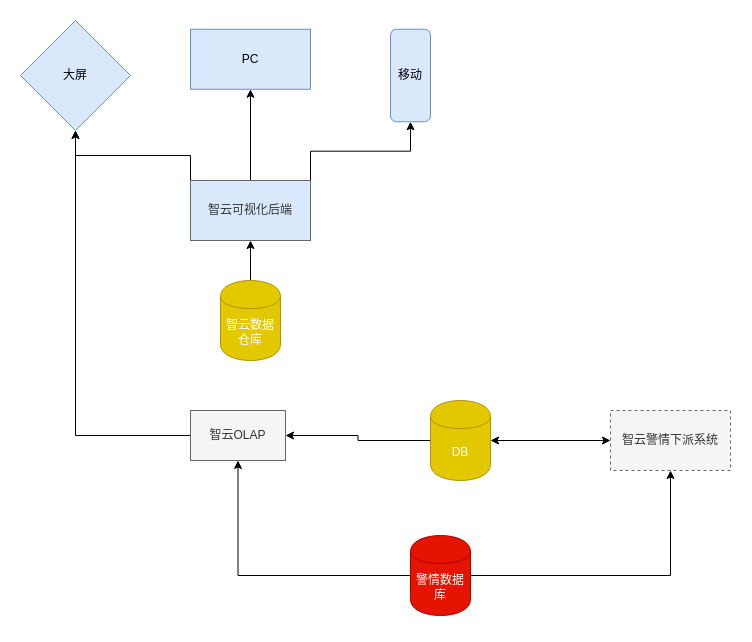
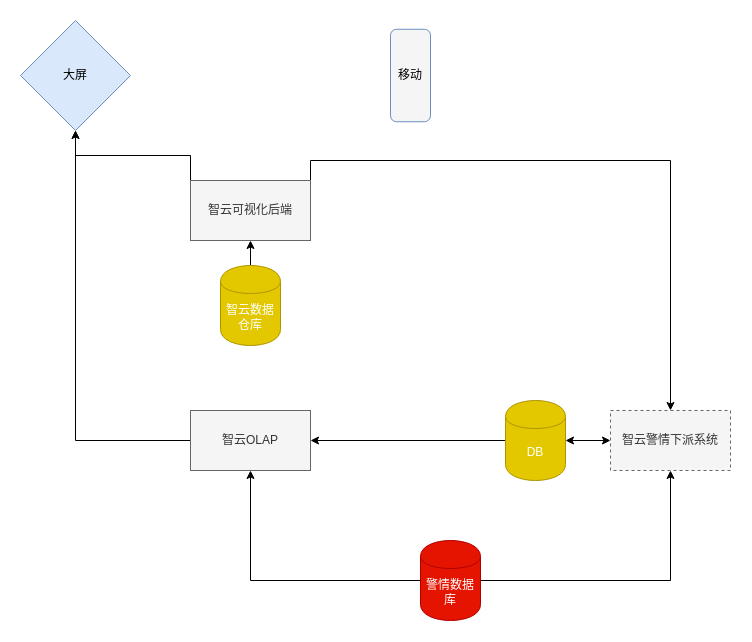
- <mxCell id="14" value="PC" style="rounded=0;whiteSpace=wrap;html=1;fillColor=#dae8fc;strokeColor=#6c8ebf;" vertex="1" parent="1"><mxGeometry x="190" y="28.75" width="120" height="60" as="geometry" /></mxCell>
- <mxCell id="15" value="移动" style="rounded=1;whiteSpace=wrap;html=1;rotation=0;fillColor=#dae8fc;strokeColor=#6c8ebf;" vertex="1" parent="1"><mxGeometry x="390" y="28.75" width="40" height="92.5" as="geometry" /></mxCell>
+ <mxCell id="15" value="移动" style="rounded=1;whiteSpace=wrap;html=1;rotation=0;fillColor=#f5f5f5;strokeColor=#6c8ebf;" vertex="1" parent="1"><mxGeometry x="390" y="28.75" width="40" height="92.5" as="geometry" /></mxCell>
- <mxCell id="10" style="edgeStyle=orthogonalEdgeStyle;rounded=0;orthogonalLoop=1;jettySize=auto;html=1;exitX=0.5;exitY=0;exitDx=0;exitDy=0;entryX=0.5;entryY=1;entryDx=0;entryDy=0;" edge="1" parent="1" source="12" target="14"><mxGeometry relative="1" as="geometry" /></mxCell>
- <mxCell id="11" style="edgeStyle=orthogonalEdgeStyle;rounded=0;orthogonalLoop=1;jettySize=auto;html=1;exitX=1;exitY=0;exitDx=0;exitDy=0;entryX=0.5;entryY=1;entryDx=0;entryDy=0;" edge="1" parent="1" source="12" target="15"><mxGeometry relative="1" as="geometry" /></mxCell>
+ <mxCell id="11" style="edgeStyle=orthogonalEdgeStyle;rounded=0;orthogonalLoop=1;jettySize=auto;html=1;exitX=1;exitY=0;exitDx=0;exitDy=0;" edge="1" parent="1" source="12" target="18"><mxGeometry relative="1" as="geometry" /></mxCell>
- <mxCell id="12" value="智云可视化后端" style="rounded=0;whiteSpace=wrap;html=1;fillColor=#dae8fc;strokeColor=#666666;fontColor=#333333;" vertex="1" parent="1"><mxGeometry x="190" y="180" width="120" height="60" as="geometry" /></mxCell>
+ <mxCell id="12" value="智云可视化后端" style="rounded=0;whiteSpace=wrap;html=1;fillColor=#f5f5f5;strokeColor=#666666;fontColor=#333333;" vertex="1" parent="1"><mxGeometry x="190" y="180" width="120" height="60" as="geometry" /></mxCell>
- <mxCell id="8" value="智云数据仓库" style="shape=cylinder;whiteSpace=wrap;html=1;boundedLbl=1;backgroundOutline=1;fillColor=#e3c800;strokeColor=#B09500;fontColor=#ffffff;" vertex="1" parent="1"><mxGeometry x="220" y="280" width="60" height="80" as="geometry" /></mxCell>
+ <mxCell id="8" value="智云数据仓库" style="shape=cylinder;whiteSpace=wrap;html=1;boundedLbl=1;backgroundOutline=1;fillColor=#e3c800;strokeColor=#B09500;fontColor=#ffffff;" vertex="1" parent="1"><mxGeometry x="220" y="265" width="60" height="80" as="geometry" /></mxCell>
- <mxCell id="3" value="智云OLAP" style="rounded=0;whiteSpace=wrap;html=1;fillColor=#f5f5f5;strokeColor=#666666;fontColor=#333333;" vertex="1" parent="1"><mxGeometry x="190" y="410" width="95" height="50" as="geometry" /></mxCell>
+ <mxCell id="3" value="智云OLAP" style="rounded=0;whiteSpace=wrap;html=1;fillColor=#f5f5f5;strokeColor=#666666;fontColor=#333333;" vertex="1" parent="1"><mxGeometry x="190" y="410" width="120" height="60" as="geometry" /></mxCell>
- <mxCell id="17" value="DB" style="shape=cylinder;whiteSpace=wrap;html=1;boundedLbl=1;backgroundOutline=1;fillColor=#e3c800;strokeColor=#B09500;fontColor=#ffffff;" vertex="1" parent="1"><mxGeometry x="430" y="400" width="60" height="80" as="geometry" /></mxCell>
+ <mxCell id="17" value="DB" style="shape=cylinder;whiteSpace=wrap;html=1;boundedLbl=1;backgroundOutline=1;fillColor=#e3c800;strokeColor=#B09500;fontColor=#ffffff;" vertex="1" parent="1"><mxGeometry x="505" y="400" width="60" height="80" as="geometry" /></mxCell>
- <mxCell id="6" value="警情数据库" style="shape=cylinder;whiteSpace=wrap;html=1;boundedLbl=1;backgroundOutline=1;fillColor=#e51400;strokeColor=#B20000;fontColor=#ffffff;" vertex="1" parent="1"><mxGeometry x="410" y="535" width="60" height="80" as="geometry" /></mxCell>
+ <mxCell id="6" value="警情数据库" style="shape=cylinder;whiteSpace=wrap;html=1;boundedLbl=1;backgroundOutline=1;fillColor=#e51400;strokeColor=#B20000;fontColor=#ffffff;" vertex="1" parent="1"><mxGeometry x="420" y="540" width="60" height="80" as="geometry" /></mxCell>
